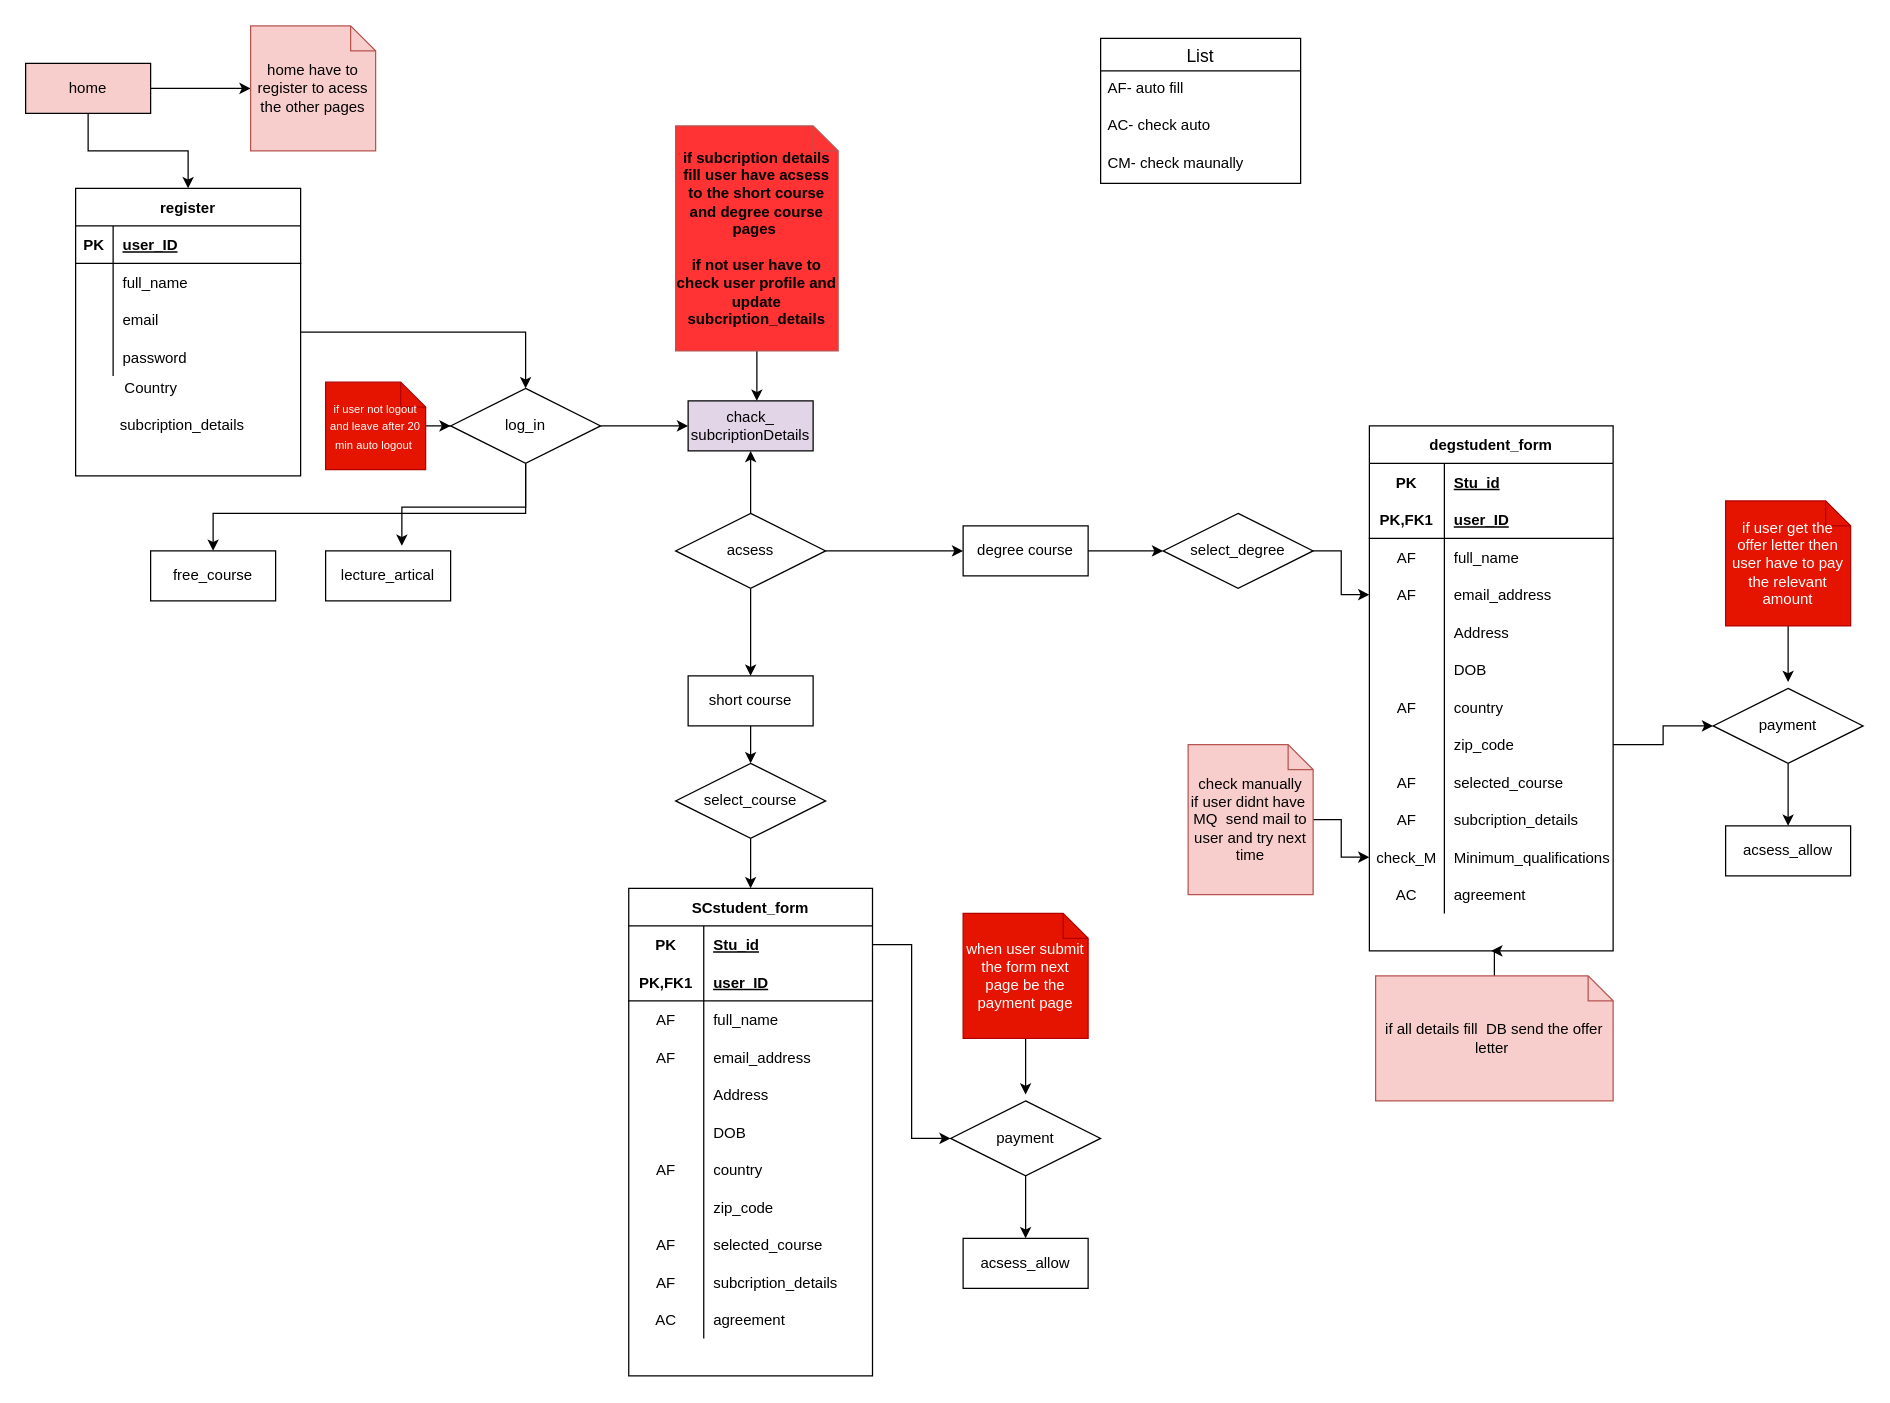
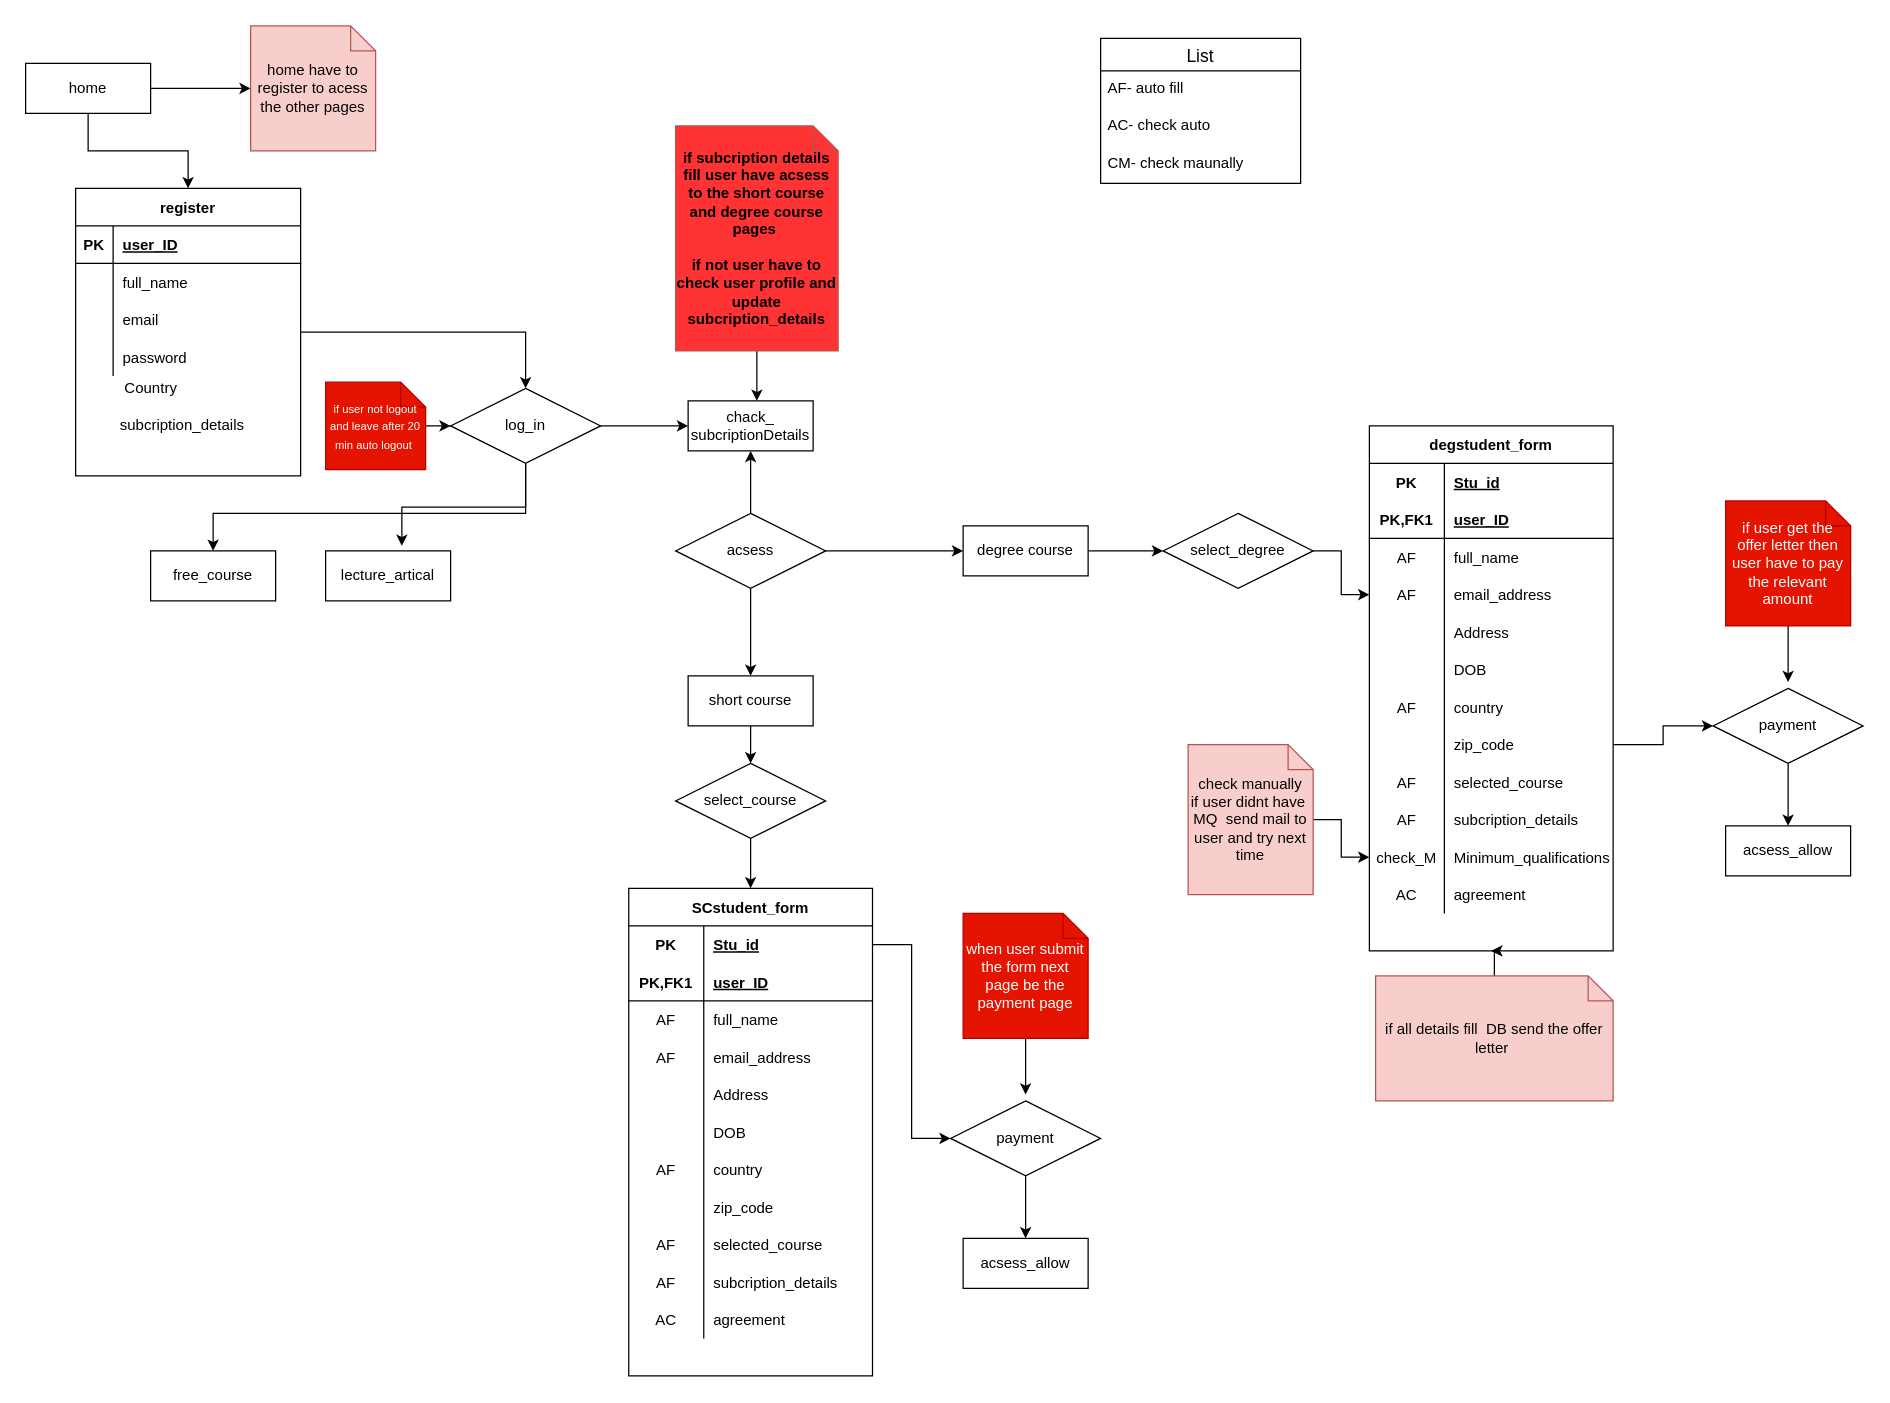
- <mxCell id="4" value="home" style="whiteSpace=wrap;html=1;align=center;fillColor=#f8cecc;" vertex="1" parent="1"><mxGeometry x="20" y="50" width="100" height="40" as="geometry" /></mxCell>
+ <mxCell id="4" value="home" style="whiteSpace=wrap;html=1;align=center;" vertex="1" parent="1"><mxGeometry x="20" y="50" width="100" height="40" as="geometry" /></mxCell>
- <mxCell id="27" value="chack_&lt;br&gt;subcriptionDetails" style="whiteSpace=wrap;html=1;align=center;fillColor=#e1d5e7;" vertex="1" parent="1"><mxGeometry x="550" y="320" width="100" height="40" as="geometry" /></mxCell>
+ <mxCell id="27" value="chack_&lt;br&gt;subcriptionDetails" style="whiteSpace=wrap;html=1;align=center;" vertex="1" parent="1"><mxGeometry x="550" y="320" width="100" height="40" as="geometry" /></mxCell>
